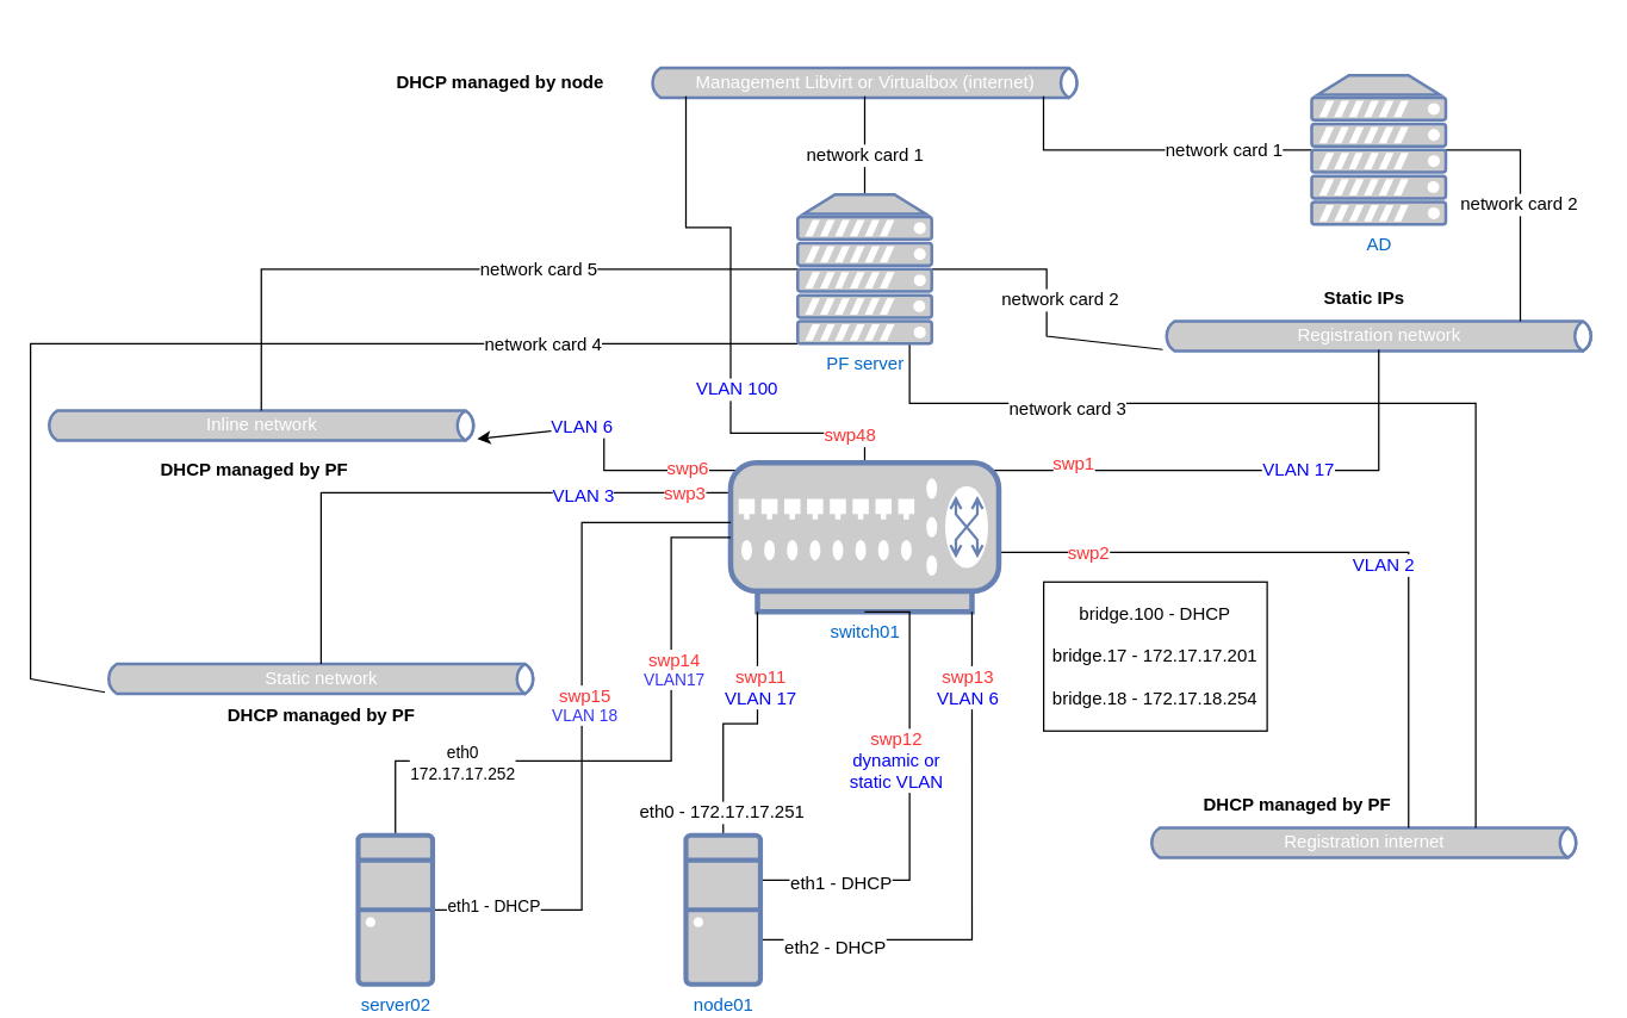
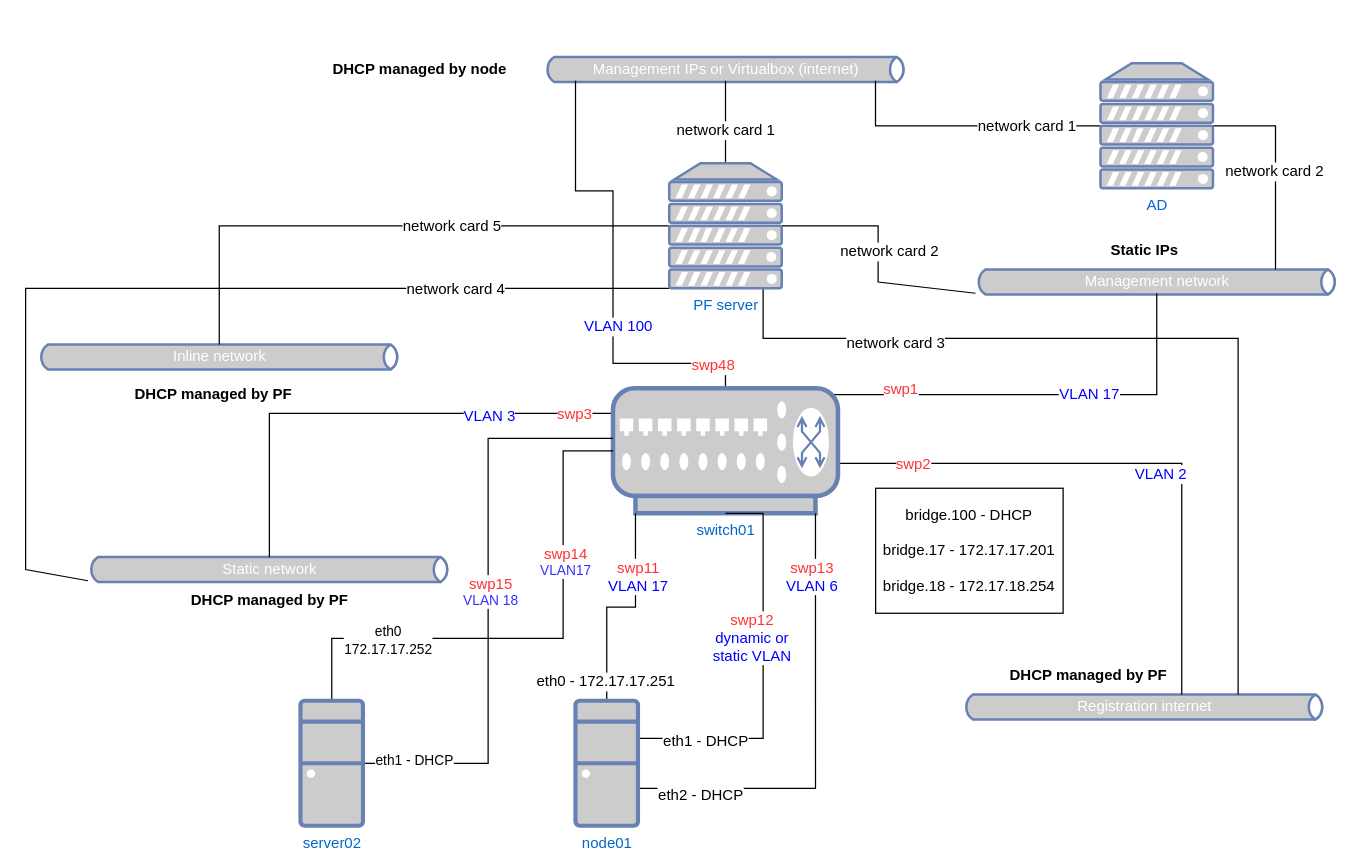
- <mxCell id="2" value="Management Libvirt or Virtualbox (internet)&lt;br&gt;" style="html=1;outlineConnect=0;fillColor=#CCCCCC;strokeColor=#6881B3;gradientColor=none;gradientDirection=north;strokeWidth=2;shape=mxgraph.networks.bus;gradientColor=none;gradientDirection=north;fontColor=#ffffff;perimeter=backbonePerimeter;backboneSize=20;" parent="1" vertex="1"><mxGeometry x="434.88" y="20" width="290" height="70" as="geometry" /></mxCell>
+ <mxCell id="2" value="Management IPs or Virtualbox (internet)&lt;br&gt;" style="html=1;outlineConnect=0;fillColor=#CCCCCC;strokeColor=#6881B3;gradientColor=none;gradientDirection=north;strokeWidth=2;shape=mxgraph.networks.bus;gradientColor=none;gradientDirection=north;fontColor=#ffffff;perimeter=backbonePerimeter;backboneSize=20;" parent="1" vertex="1"><mxGeometry x="434.88" y="20" width="290" height="70" as="geometry" /></mxCell>
- <mxCell id="3" value="Registration network" style="html=1;outlineConnect=0;fillColor=#CCCCCC;strokeColor=#6881B3;gradientColor=none;gradientDirection=north;strokeWidth=2;shape=mxgraph.networks.bus;gradientColor=none;gradientDirection=north;fontColor=#ffffff;perimeter=backbonePerimeter;backboneSize=20;" parent="1" vertex="1"><mxGeometry x="779.88" y="190" width="290" height="70" as="geometry" /></mxCell>
+ <mxCell id="3" value="Management network" style="html=1;outlineConnect=0;fillColor=#CCCCCC;strokeColor=#6881B3;gradientColor=none;gradientDirection=north;strokeWidth=2;shape=mxgraph.networks.bus;gradientColor=none;gradientDirection=north;fontColor=#ffffff;perimeter=backbonePerimeter;backboneSize=20;" parent="1" vertex="1"><mxGeometry x="779.88" y="190" width="290" height="70" as="geometry" /></mxCell>
- <mxCell id="23" value="" style="edgeStyle=orthogonalEdgeStyle;rounded=0;orthogonalLoop=1;jettySize=auto;html=1;exitX=0.05;exitY=0.05;exitDx=0;exitDy=0;exitPerimeter=0;" parent="1" source="38" target="6" edge="1"><mxGeometry relative="1" as="geometry"><mxPoint x="534.88" y="290" as="targetPoint" /></mxGeometry></mxCell>
- <mxCell id="24" value="&lt;font color=&quot;#0000ff&quot;&gt;VLAN 6&lt;/font&gt;" style="text;html=1;align=center;verticalAlign=middle;resizable=0;points=[];labelBackgroundColor=#ffffff;" parent="23" vertex="1" connectable="0"><mxGeometry x="-0.708" y="1" relative="1" as="geometry"><mxPoint x="-78" y="-31" as="offset" /></mxGeometry></mxCell>
- <mxCell id="25" value="swp6" style="text;html=1;align=center;verticalAlign=middle;resizable=0;points=[];labelBackgroundColor=#ffffff;fontColor=#FF3333;" parent="23" vertex="1" connectable="0"><mxGeometry x="-0.666" y="-2" relative="1" as="geometry"><mxPoint x="-3.88" as="offset" /></mxGeometry></mxCell>
